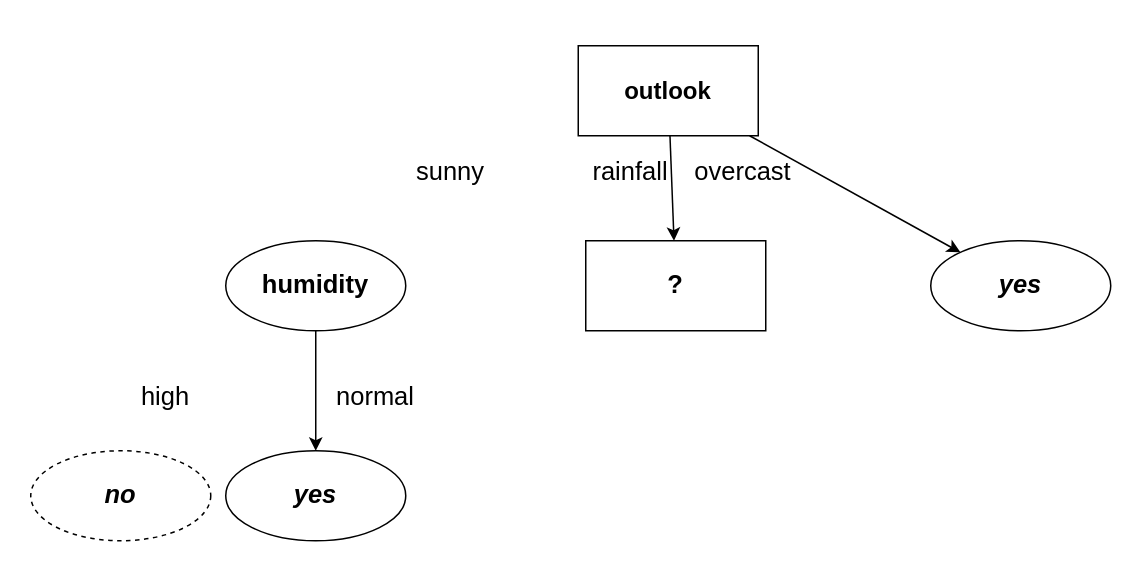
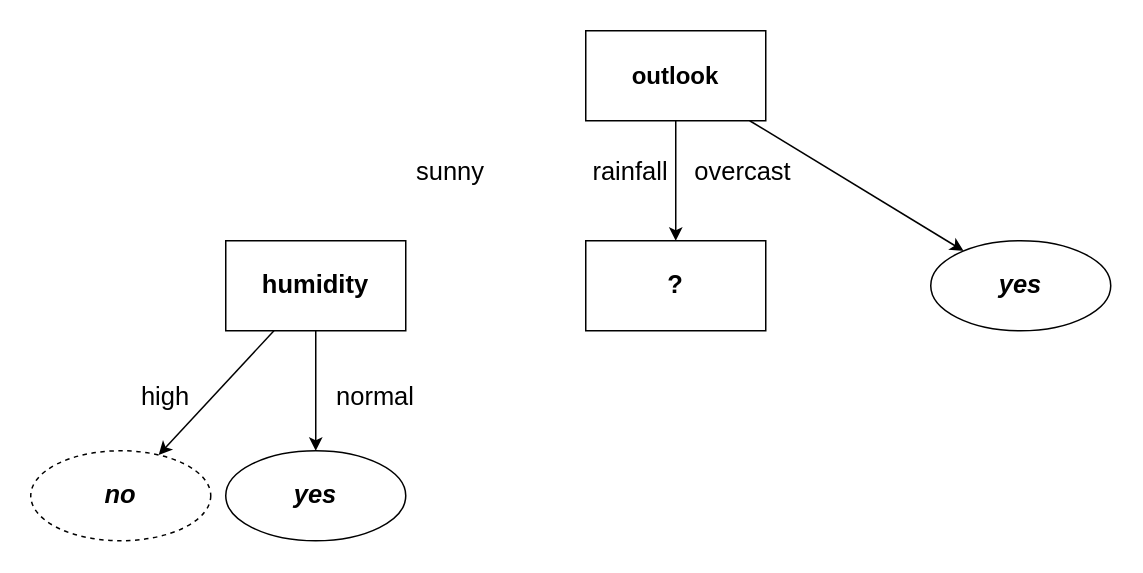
- <mxCell id="4" value="&lt;b&gt;&lt;font style=&quot;font-size: 16px;&quot;&gt;outlook&lt;/font&gt;&lt;/b&gt;" style="rounded=0;whiteSpace=wrap;html=1;fillColor=none;" parent="1" vertex="1"><mxGeometry x="385" y="30" width="120" height="60" as="geometry" /></mxCell>
+ <mxCell id="4" value="&lt;b&gt;&lt;font style=&quot;font-size: 16px;&quot;&gt;outlook&lt;/font&gt;&lt;/b&gt;" style="rounded=0;whiteSpace=wrap;html=1;fillColor=none;" parent="1" vertex="1"><mxGeometry x="390" y="20" width="120" height="60" as="geometry" /></mxCell>
- <mxCell id="7" value="&lt;font style=&quot;font-size: 17px;&quot;&gt;&lt;b&gt;humidity&lt;/b&gt;&lt;/font&gt;" style="ellipse;whiteSpace=wrap;html=1;fillColor=none;" parent="1" vertex="1"><mxGeometry x="150" y="160" width="120" height="60" as="geometry" /></mxCell>
+ <mxCell id="7" value="&lt;font style=&quot;font-size: 17px;&quot;&gt;&lt;b&gt;humidity&lt;/b&gt;&lt;/font&gt;" style="whiteSpace=wrap;html=1;fillColor=none;rounded=0;" parent="1" vertex="1"><mxGeometry x="150" y="160" width="120" height="60" as="geometry" /></mxCell>
+ <mxCell id="5" value="" style="rounded=0;orthogonalLoop=1;jettySize=auto;html=1;" parent="1" source="7" target="13" edge="1"><mxGeometry relative="1" as="geometry" /></mxCell>
